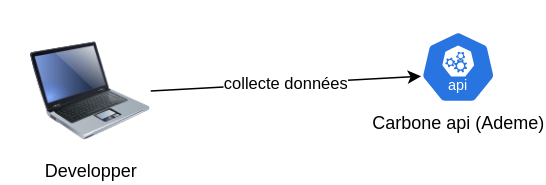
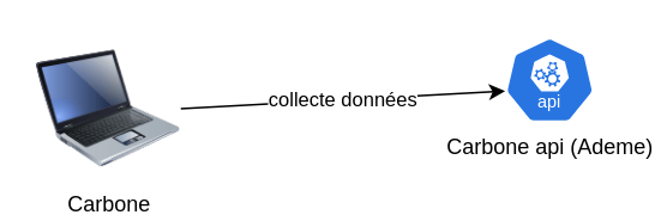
- <mxCell id="4" value="Developper" style="image;html=1;image=img/lib/clip_art/computers/Laptop_128x128.png" vertex="1" parent="1"><mxGeometry x="20" y="20" width="80" height="80" as="geometry" /></mxCell>
+ <mxCell id="4" value="Carbone" style="image;html=1;image=img/lib/clip_art/computers/Laptop_128x128.png" vertex="1" parent="1"><mxGeometry x="20" y="20" width="80" height="80" as="geometry" /></mxCell>
